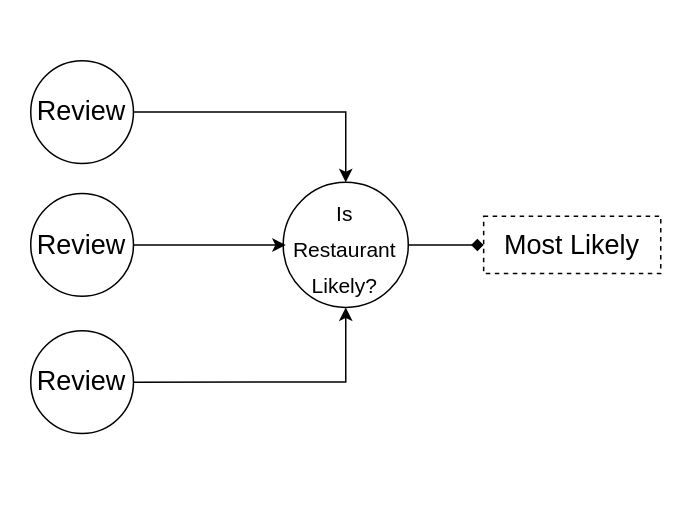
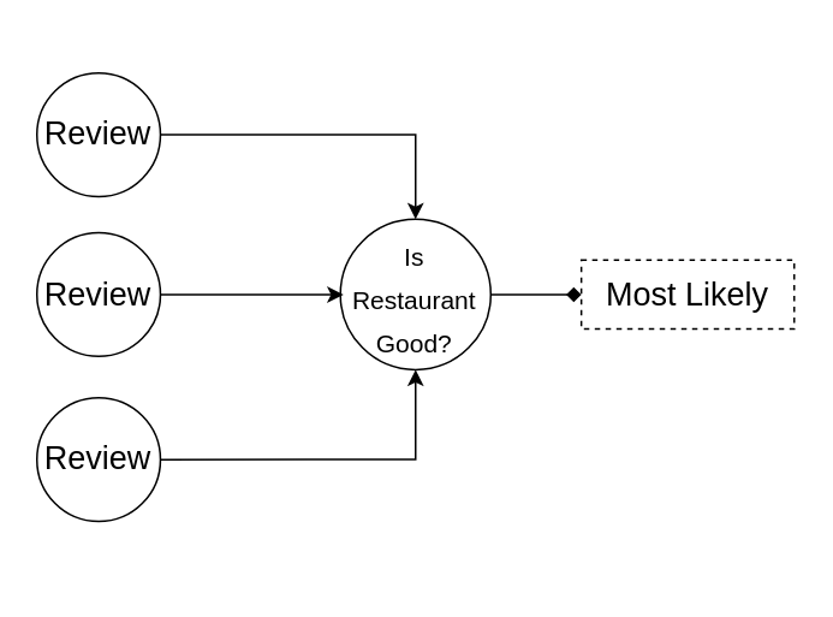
- <mxCell id="8" value="&lt;font style=&quot;font-size: 14px&quot;&gt;Is Restaurant Likely?&lt;/font&gt;" style="ellipse;whiteSpace=wrap;html=1;aspect=fixed;fontSize=20;" parent="2" vertex="1"><mxGeometry x="168.31" y="101.06" width="83.38" height="83.38" as="geometry" /></mxCell>
+ <mxCell id="8" value="&lt;font style=&quot;font-size: 14px&quot;&gt;Is Restaurant Good?&lt;/font&gt;" style="ellipse;whiteSpace=wrap;html=1;aspect=fixed;fontSize=20;" parent="2" vertex="1"><mxGeometry x="168.31" y="101.06" width="83.38" height="83.38" as="geometry" /></mxCell>
